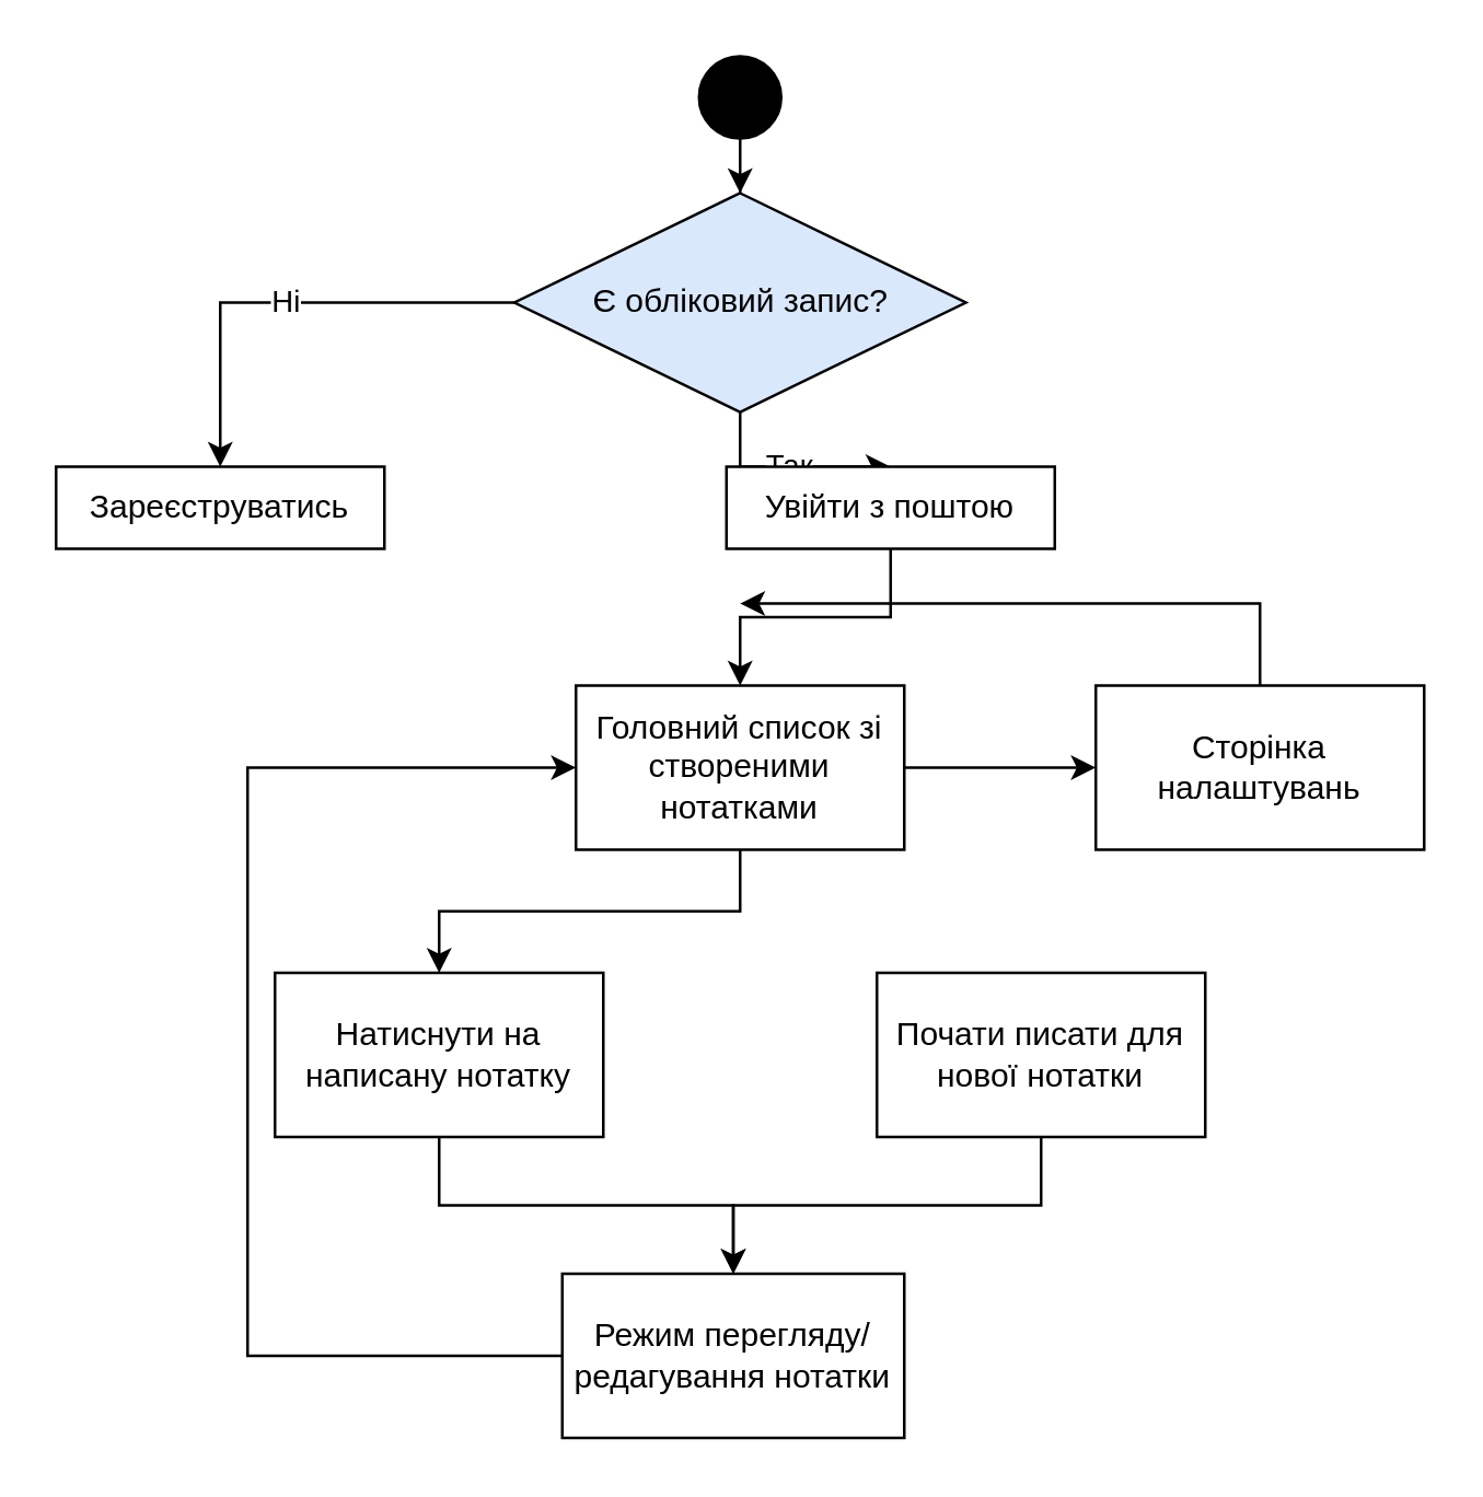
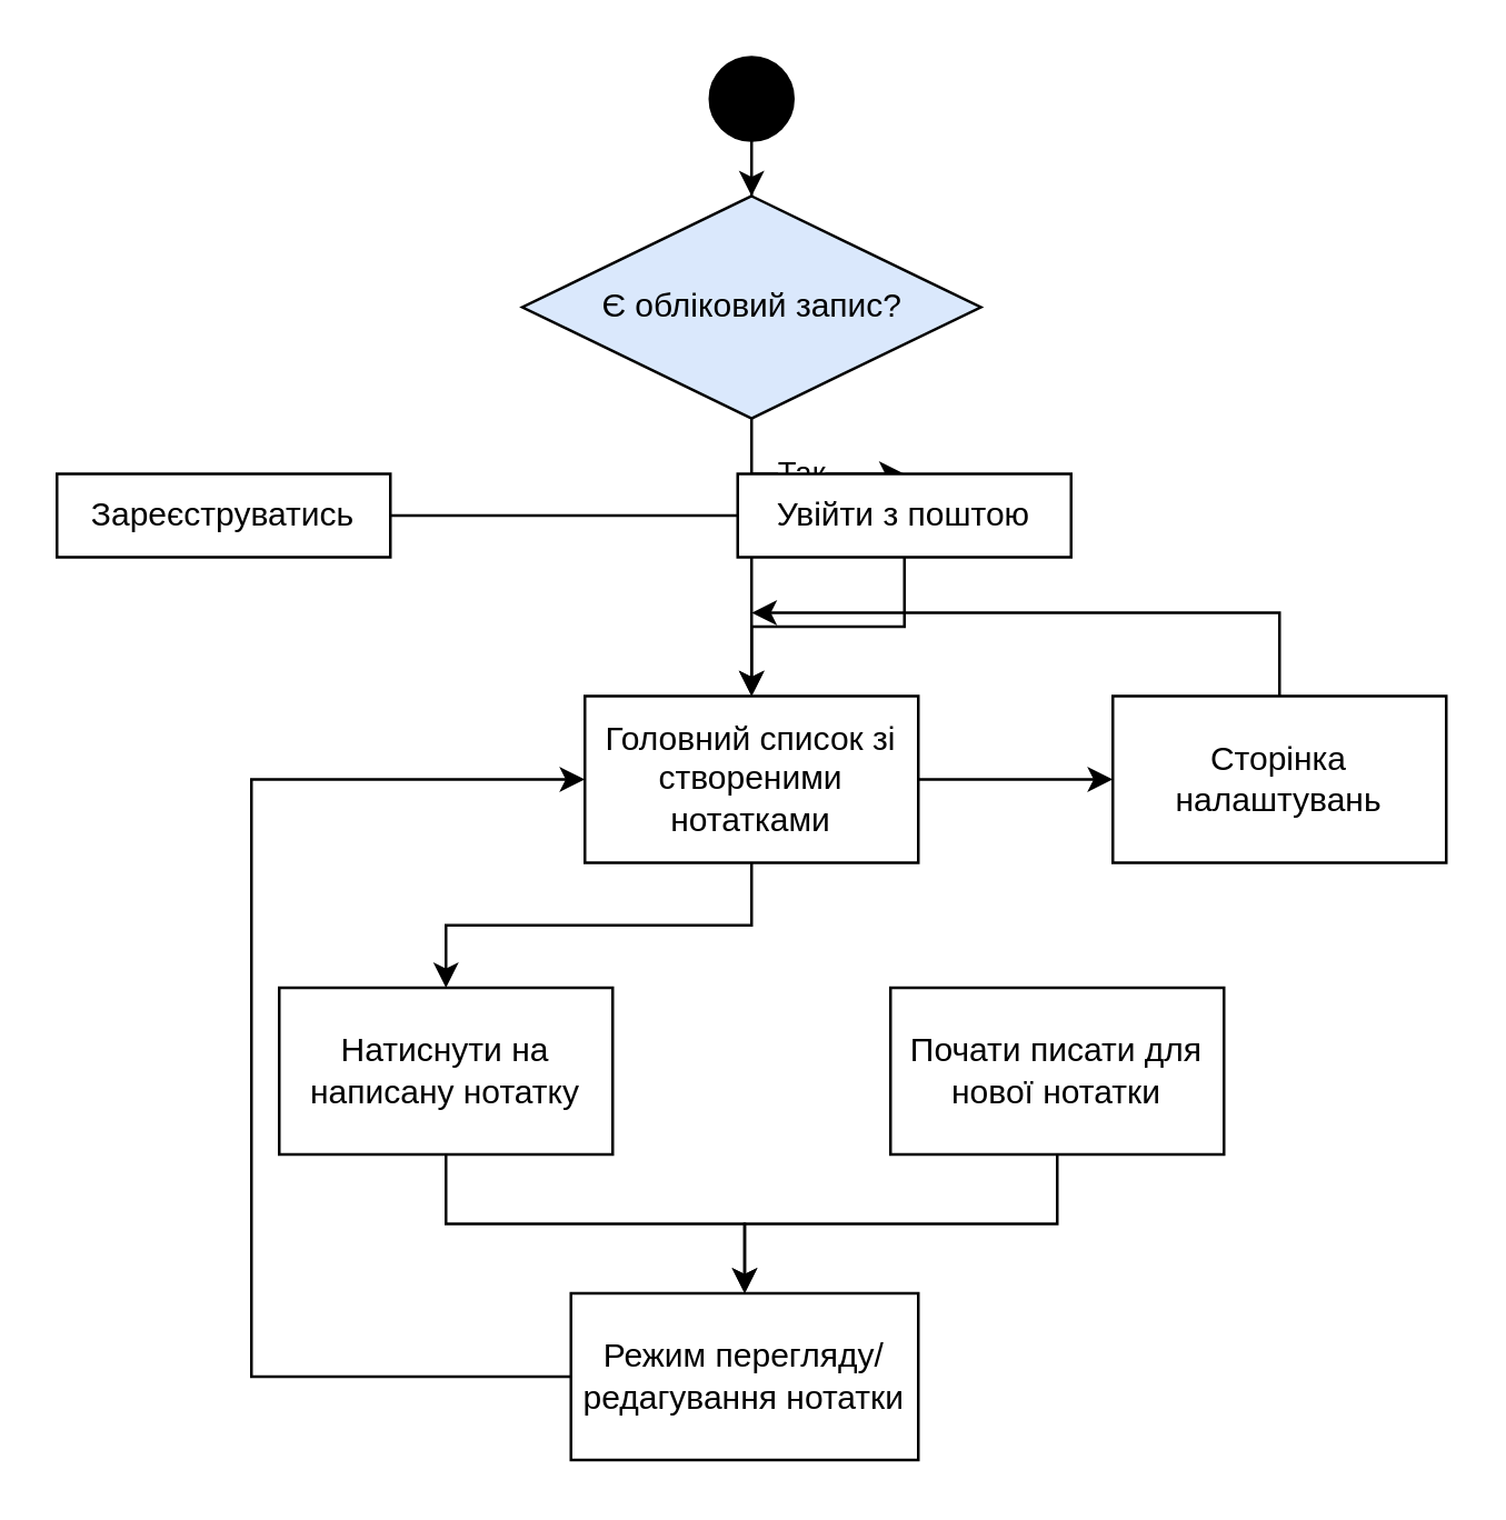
- <mxCell id="4" value="Ні" style="edgeStyle=orthogonalEdgeStyle;rounded=0;orthogonalLoop=1;jettySize=auto;html=1;" parent="1" source="6" target="8" edge="1"><mxGeometry relative="1" as="geometry" /></mxCell>
+ <mxCell id="7" value="" style="edgeStyle=orthogonalEdgeStyle;rounded=0;orthogonalLoop=1;jettySize=auto;html=1;" parent="1" source="8" target="13" edge="1"><mxGeometry relative="1" as="geometry" /></mxCell>
